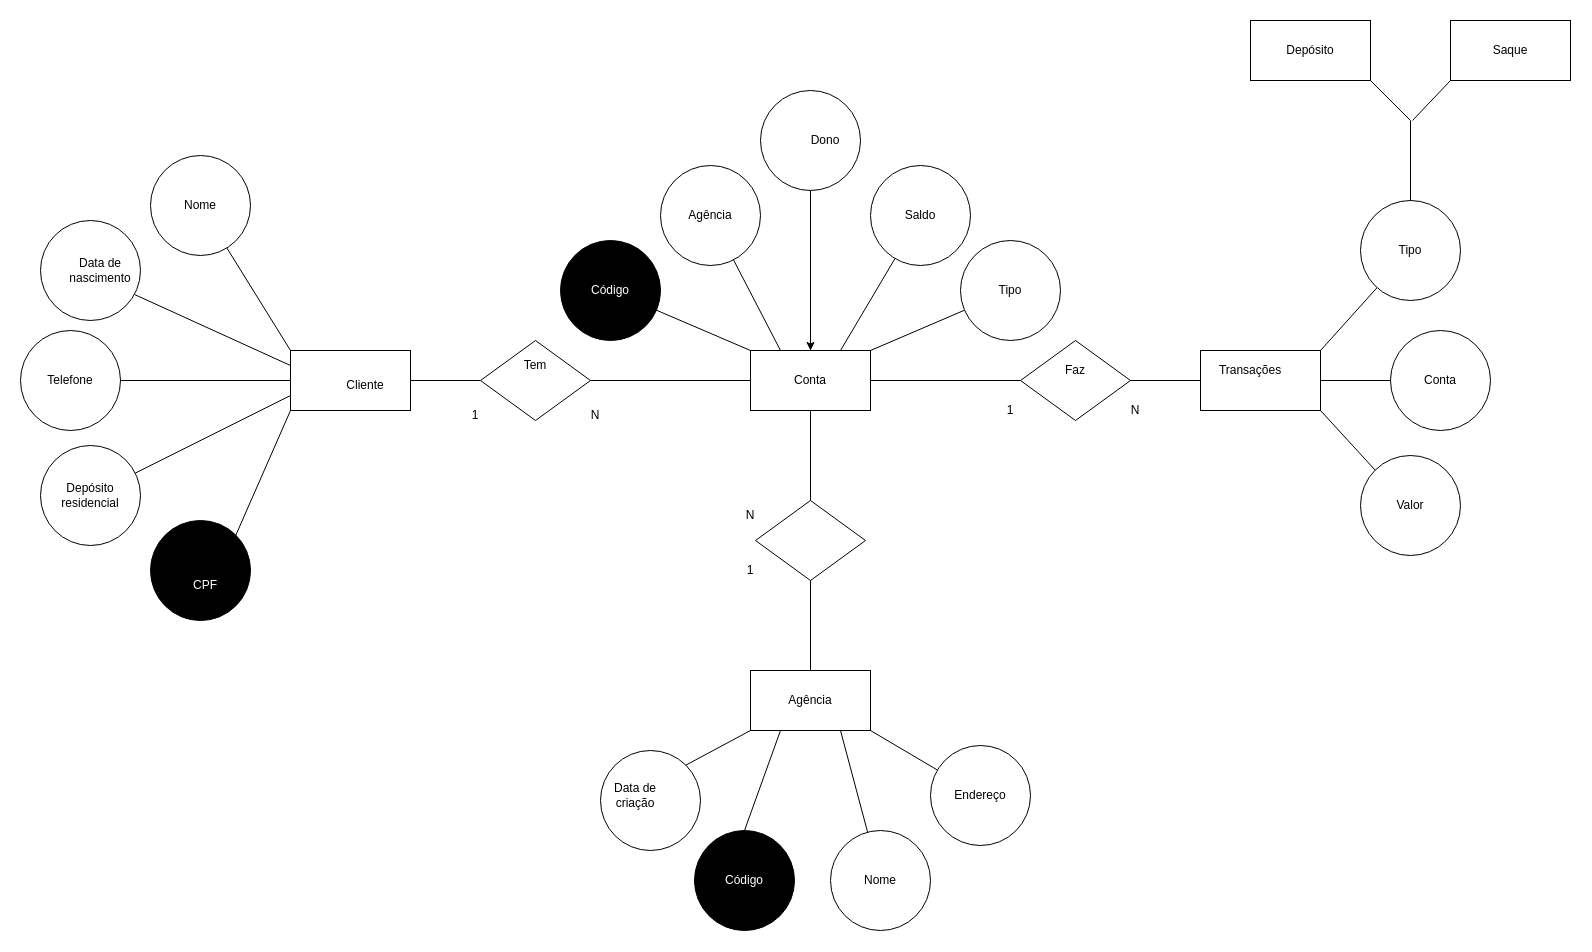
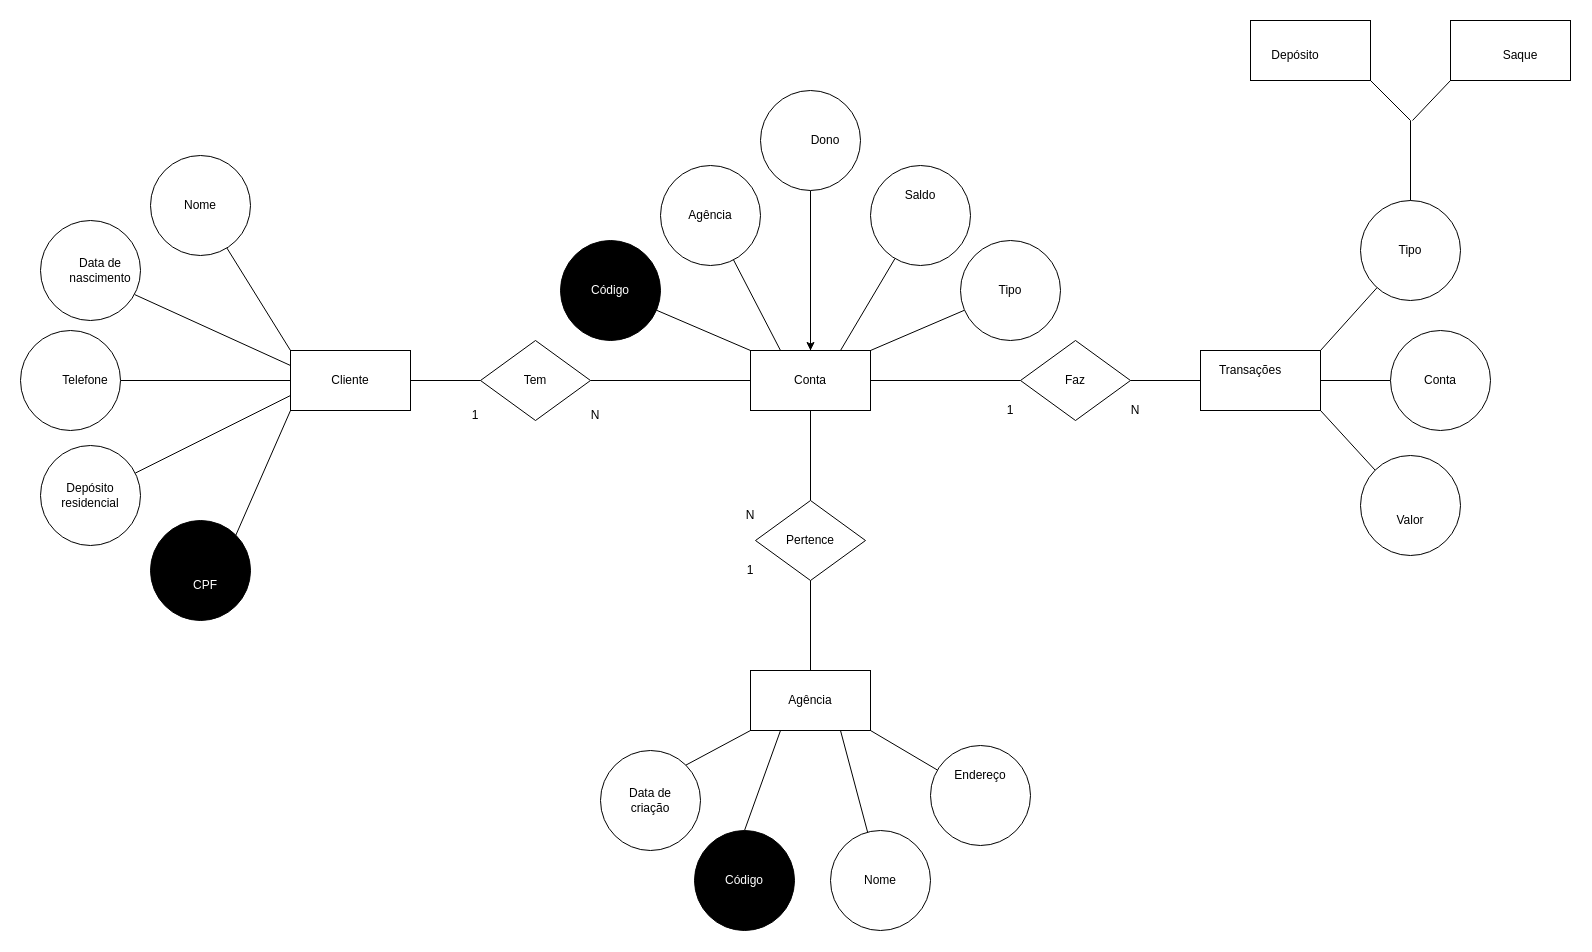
- <mxCell id="60" value="Depósito" style="text;html=1;strokeColor=none;fillColor=none;align=center;verticalAlign=middle;whiteSpace=wrap;rounded=0;fontColor=#000000;" vertex="1" parent="1"><mxGeometry x="1280" y="35" width="60" height="30" as="geometry" /></mxCell>
+ <mxCell id="60" value="Depósito" style="text;html=1;strokeColor=none;fillColor=none;align=center;verticalAlign=middle;whiteSpace=wrap;rounded=0;fontColor=#000000;" vertex="1" parent="1"><mxGeometry x="1265" y="40" width="60" height="30" as="geometry" /></mxCell>
- <mxCell id="63" value="Saque" style="text;html=1;strokeColor=none;fillColor=none;align=center;verticalAlign=middle;whiteSpace=wrap;rounded=0;fontColor=#000000;" vertex="1" parent="1"><mxGeometry x="1480" y="35" width="60" height="30" as="geometry" /></mxCell>
+ <mxCell id="63" value="Saque" style="text;html=1;strokeColor=none;fillColor=none;align=center;verticalAlign=middle;whiteSpace=wrap;rounded=0;fontColor=#000000;" vertex="1" parent="1"><mxGeometry x="1490" y="40" width="60" height="30" as="geometry" /></mxCell>
- <mxCell id="12" value="Saldo" style="text;html=1;strokeColor=none;fillColor=none;align=center;verticalAlign=middle;whiteSpace=wrap;rounded=0;" vertex="1" parent="1"><mxGeometry x="890" y="200" width="60" height="30" as="geometry" /></mxCell>
+ <mxCell id="12" value="Saldo" style="text;html=1;strokeColor=none;fillColor=none;align=center;verticalAlign=middle;whiteSpace=wrap;rounded=0;" vertex="1" parent="1"><mxGeometry x="890" y="180" width="60" height="30" as="geometry" /></mxCell>
- <mxCell id="22" value="&lt;font color=&quot;#000000&quot;&gt;Tem&lt;/font&gt;" style="text;html=1;strokeColor=none;fillColor=none;align=center;verticalAlign=middle;whiteSpace=wrap;rounded=0;fontColor=#FFFFFF;" vertex="1" parent="1"><mxGeometry x="505" y="350" width="60" height="30" as="geometry" /></mxCell>
+ <mxCell id="22" value="&lt;font color=&quot;#000000&quot;&gt;Tem&lt;/font&gt;" style="text;html=1;strokeColor=none;fillColor=none;align=center;verticalAlign=middle;whiteSpace=wrap;rounded=0;fontColor=#FFFFFF;" vertex="1" parent="1"><mxGeometry x="505" y="365" width="60" height="30" as="geometry" /></mxCell>
- <mxCell id="44" value="Faz" style="text;html=1;strokeColor=none;fillColor=none;align=center;verticalAlign=middle;whiteSpace=wrap;rounded=0;fontColor=#000000;" vertex="1" parent="1"><mxGeometry x="1045" y="355" width="60" height="30" as="geometry" /></mxCell>
+ <mxCell id="44" value="Faz" style="text;html=1;strokeColor=none;fillColor=none;align=center;verticalAlign=middle;whiteSpace=wrap;rounded=0;fontColor=#000000;" vertex="1" parent="1"><mxGeometry x="1045" y="365" width="60" height="30" as="geometry" /></mxCell>
- <mxCell id="35" value="Telefone" style="text;html=1;strokeColor=none;fillColor=none;align=center;verticalAlign=middle;whiteSpace=wrap;rounded=0;fontColor=#000000;" vertex="1" parent="1"><mxGeometry x="40" y="365" width="60" height="30" as="geometry" /></mxCell>
+ <mxCell id="35" value="Telefone" style="text;html=1;strokeColor=none;fillColor=none;align=center;verticalAlign=middle;whiteSpace=wrap;rounded=0;fontColor=#000000;" vertex="1" parent="1"><mxGeometry x="55" y="365" width="60" height="30" as="geometry" /></mxCell>
- <mxCell id="26" value="Cliente" style="text;html=1;strokeColor=none;fillColor=none;align=center;verticalAlign=middle;whiteSpace=wrap;rounded=0;fontColor=#000000;" vertex="1" parent="1"><mxGeometry x="335" y="370" width="60" height="30" as="geometry" /></mxCell>
+ <mxCell id="26" value="Cliente" style="text;html=1;strokeColor=none;fillColor=none;align=center;verticalAlign=middle;whiteSpace=wrap;rounded=0;fontColor=#000000;" vertex="1" parent="1"><mxGeometry x="320" y="365" width="60" height="30" as="geometry" /></mxCell>
- <mxCell id="56" value="Valor" style="text;html=1;strokeColor=none;fillColor=none;align=center;verticalAlign=middle;whiteSpace=wrap;rounded=0;fontColor=#000000;" vertex="1" parent="1"><mxGeometry x="1380" y="490" width="60" height="30" as="geometry" /></mxCell>
+ <mxCell id="56" value="Valor" style="text;html=1;strokeColor=none;fillColor=none;align=center;verticalAlign=middle;whiteSpace=wrap;rounded=0;fontColor=#000000;" vertex="1" parent="1"><mxGeometry x="1380" y="505" width="60" height="30" as="geometry" /></mxCell>
+ <mxCell id="85" value="Pertence" style="text;html=1;strokeColor=none;fillColor=none;align=center;verticalAlign=middle;whiteSpace=wrap;rounded=0;fontColor=#000000;" vertex="1" parent="1"><mxGeometry x="780" y="525" width="60" height="30" as="geometry" /></mxCell>
- <mxCell id="76" value="Data de criação" style="text;html=1;strokeColor=none;fillColor=none;align=center;verticalAlign=middle;whiteSpace=wrap;rounded=0;fontColor=#000000;" vertex="1" parent="1"><mxGeometry x="605" y="780" width="60" height="30" as="geometry" /></mxCell>
+ <mxCell id="76" value="Data de criação" style="text;html=1;strokeColor=none;fillColor=none;align=center;verticalAlign=middle;whiteSpace=wrap;rounded=0;fontColor=#000000;" vertex="1" parent="1"><mxGeometry x="620" y="785" width="60" height="30" as="geometry" /></mxCell>
- <mxCell id="69" value="Endereço" style="text;html=1;strokeColor=none;fillColor=none;align=center;verticalAlign=middle;whiteSpace=wrap;rounded=0;fontColor=#000000;" vertex="1" parent="1"><mxGeometry x="950" y="780" width="60" height="30" as="geometry" /></mxCell>
+ <mxCell id="69" value="Endereço" style="text;html=1;strokeColor=none;fillColor=none;align=center;verticalAlign=middle;whiteSpace=wrap;rounded=0;fontColor=#000000;" vertex="1" parent="1"><mxGeometry x="950" y="760" width="60" height="30" as="geometry" /></mxCell>
